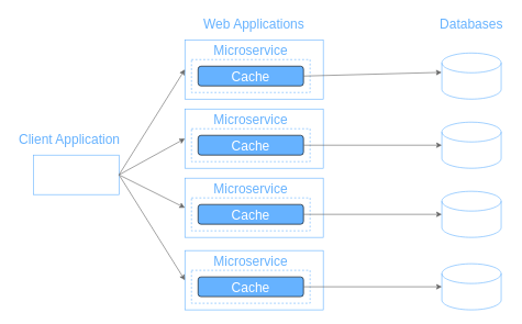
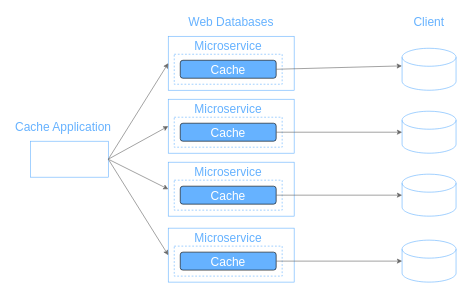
- <mxCell id="8" value="Web Applications" style="text;html=1;align=center;verticalAlign=middle;whiteSpace=wrap;rounded=0;fillColor=none;fontColor=#66B2FF;fontSize=20;" parent="1" vertex="1"><mxGeometry x="300" y="20" width="170" height="30" as="geometry" /></mxCell>
+ <mxCell id="8" value="Web Databases" style="text;html=1;align=center;verticalAlign=middle;whiteSpace=wrap;rounded=0;fillColor=none;fontColor=#66B2FF;fontSize=20;" parent="1" vertex="1"><mxGeometry x="300" y="20" width="170" height="30" as="geometry" /></mxCell>
- <mxCell id="12" value="Databases" style="text;html=1;align=center;verticalAlign=middle;whiteSpace=wrap;rounded=0;fillColor=none;fontColor=#66B2FF;fontSize=20;" parent="1" vertex="1"><mxGeometry x="660" y="20" width="110" height="30" as="geometry" /></mxCell>
+ <mxCell id="12" value="Client" style="text;html=1;align=center;verticalAlign=middle;whiteSpace=wrap;rounded=0;fillColor=none;fontColor=#66B2FF;fontSize=20;" parent="1" vertex="1"><mxGeometry x="660" y="20" width="110" height="30" as="geometry" /></mxCell>
- <mxCell id="10" value="Client Application" style="text;html=1;align=center;verticalAlign=middle;whiteSpace=wrap;rounded=0;fillColor=none;fontColor=#66B2FF;fontSize=20;" parent="1" vertex="1"><mxGeometry x="20" y="195" width="170" height="30" as="geometry" /></mxCell>
+ <mxCell id="10" value="Cache Application" style="text;html=1;align=center;verticalAlign=middle;whiteSpace=wrap;rounded=0;fillColor=none;fontColor=#66B2FF;fontSize=20;" parent="1" vertex="1"><mxGeometry x="20" y="195" width="170" height="30" as="geometry" /></mxCell>
